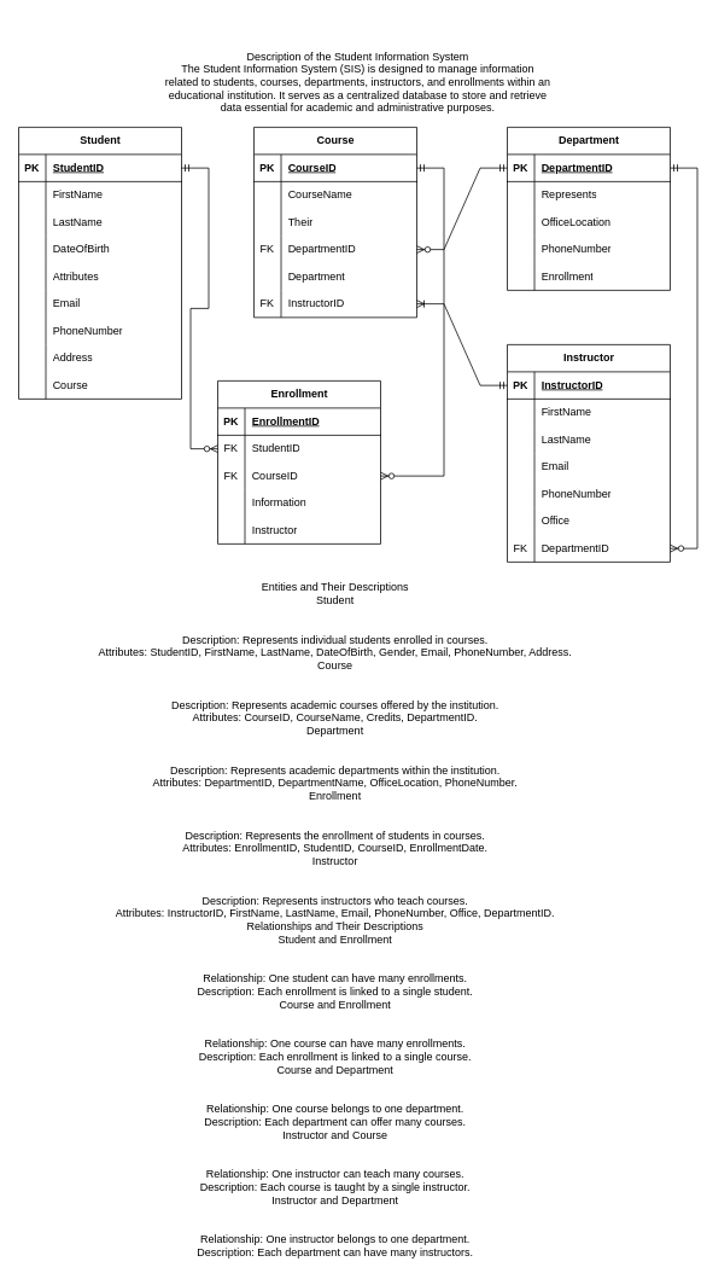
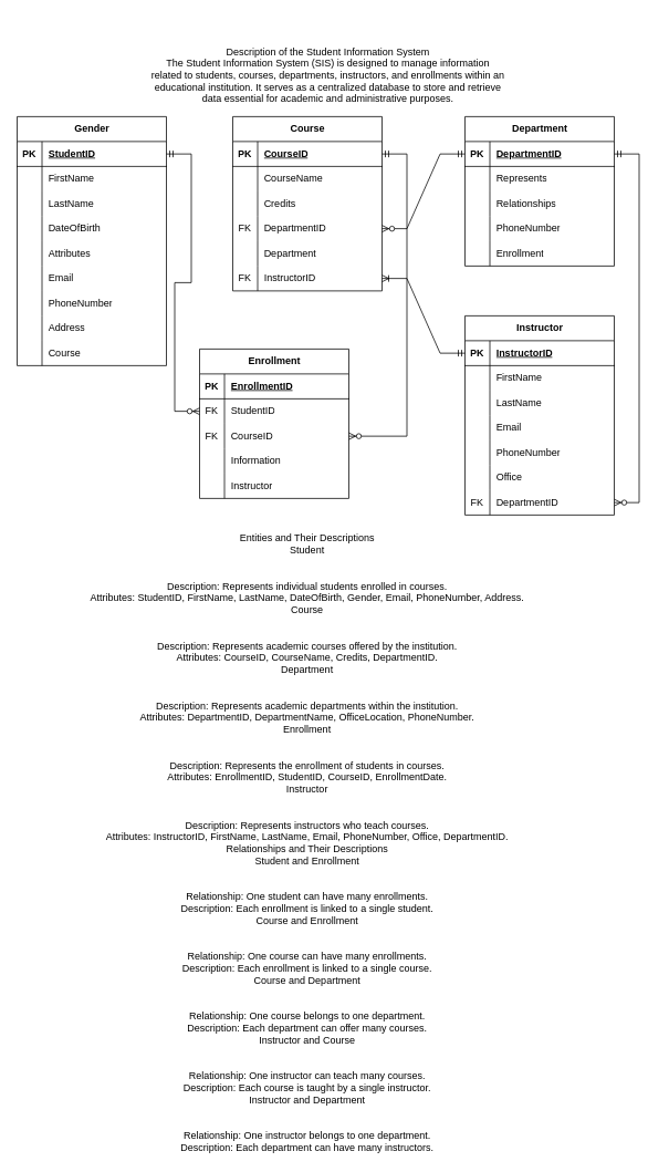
- <mxCell id="2" value="Student" style="shape=table;startSize=30;container=1;collapsible=1;childLayout=tableLayout;fixedRows=1;rowLines=0;fontStyle=1;align=center;resizeLast=1;html=1;" vertex="1" parent="1"><mxGeometry x="20" y="140" width="180" height="300" as="geometry" /></mxCell>
+ <mxCell id="2" value="Gender" style="shape=table;startSize=30;container=1;collapsible=1;childLayout=tableLayout;fixedRows=1;rowLines=0;fontStyle=1;align=center;resizeLast=1;html=1;" vertex="1" parent="1"><mxGeometry x="20" y="140" width="180" height="300" as="geometry" /></mxCell>
- <mxCell id="39" value="Their" style="shape=partialRectangle;connectable=0;fillColor=none;top=0;left=0;bottom=0;right=0;align=left;spacingLeft=6;overflow=hidden;whiteSpace=wrap;html=1;" vertex="1" parent="37"><mxGeometry x="30" width="150" height="30" as="geometry"><mxRectangle width="150" height="30" as="alternateBounds" /></mxGeometry></mxCell>
+ <mxCell id="39" value="Credits" style="shape=partialRectangle;connectable=0;fillColor=none;top=0;left=0;bottom=0;right=0;align=left;spacingLeft=6;overflow=hidden;whiteSpace=wrap;html=1;" vertex="1" parent="37"><mxGeometry x="30" width="150" height="30" as="geometry"><mxRectangle width="150" height="30" as="alternateBounds" /></mxGeometry></mxCell>
- <mxCell id="58" value="OfficeLocation" style="shape=partialRectangle;connectable=0;fillColor=none;top=0;left=0;bottom=0;right=0;align=left;spacingLeft=6;overflow=hidden;whiteSpace=wrap;html=1;" vertex="1" parent="56"><mxGeometry x="30" width="150" height="30" as="geometry"><mxRectangle width="150" height="30" as="alternateBounds" /></mxGeometry></mxCell>
+ <mxCell id="58" value="Relationships" style="shape=partialRectangle;connectable=0;fillColor=none;top=0;left=0;bottom=0;right=0;align=left;spacingLeft=6;overflow=hidden;whiteSpace=wrap;html=1;" vertex="1" parent="56"><mxGeometry x="30" width="150" height="30" as="geometry"><mxRectangle width="150" height="30" as="alternateBounds" /></mxGeometry></mxCell>
